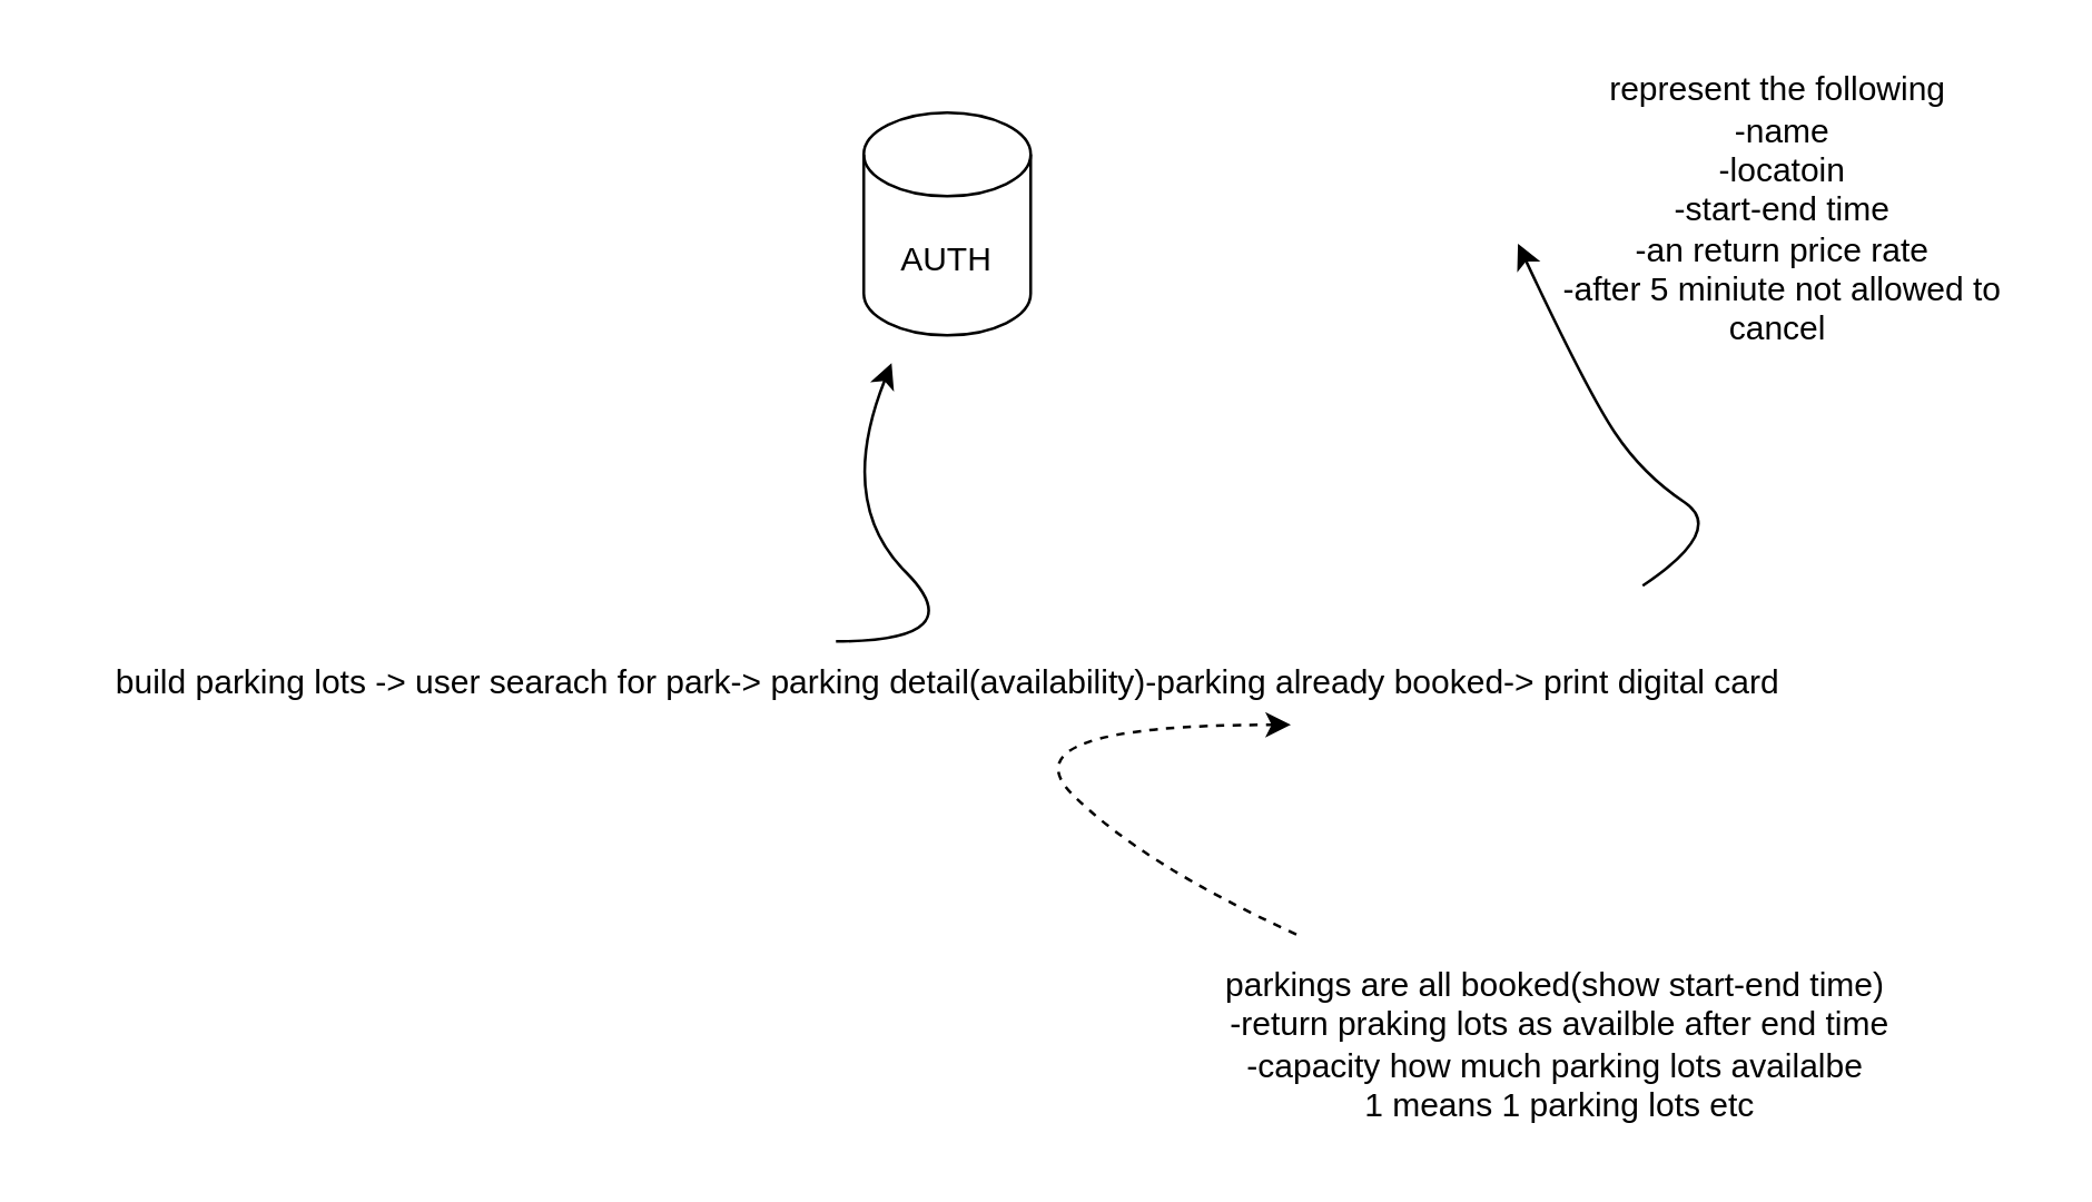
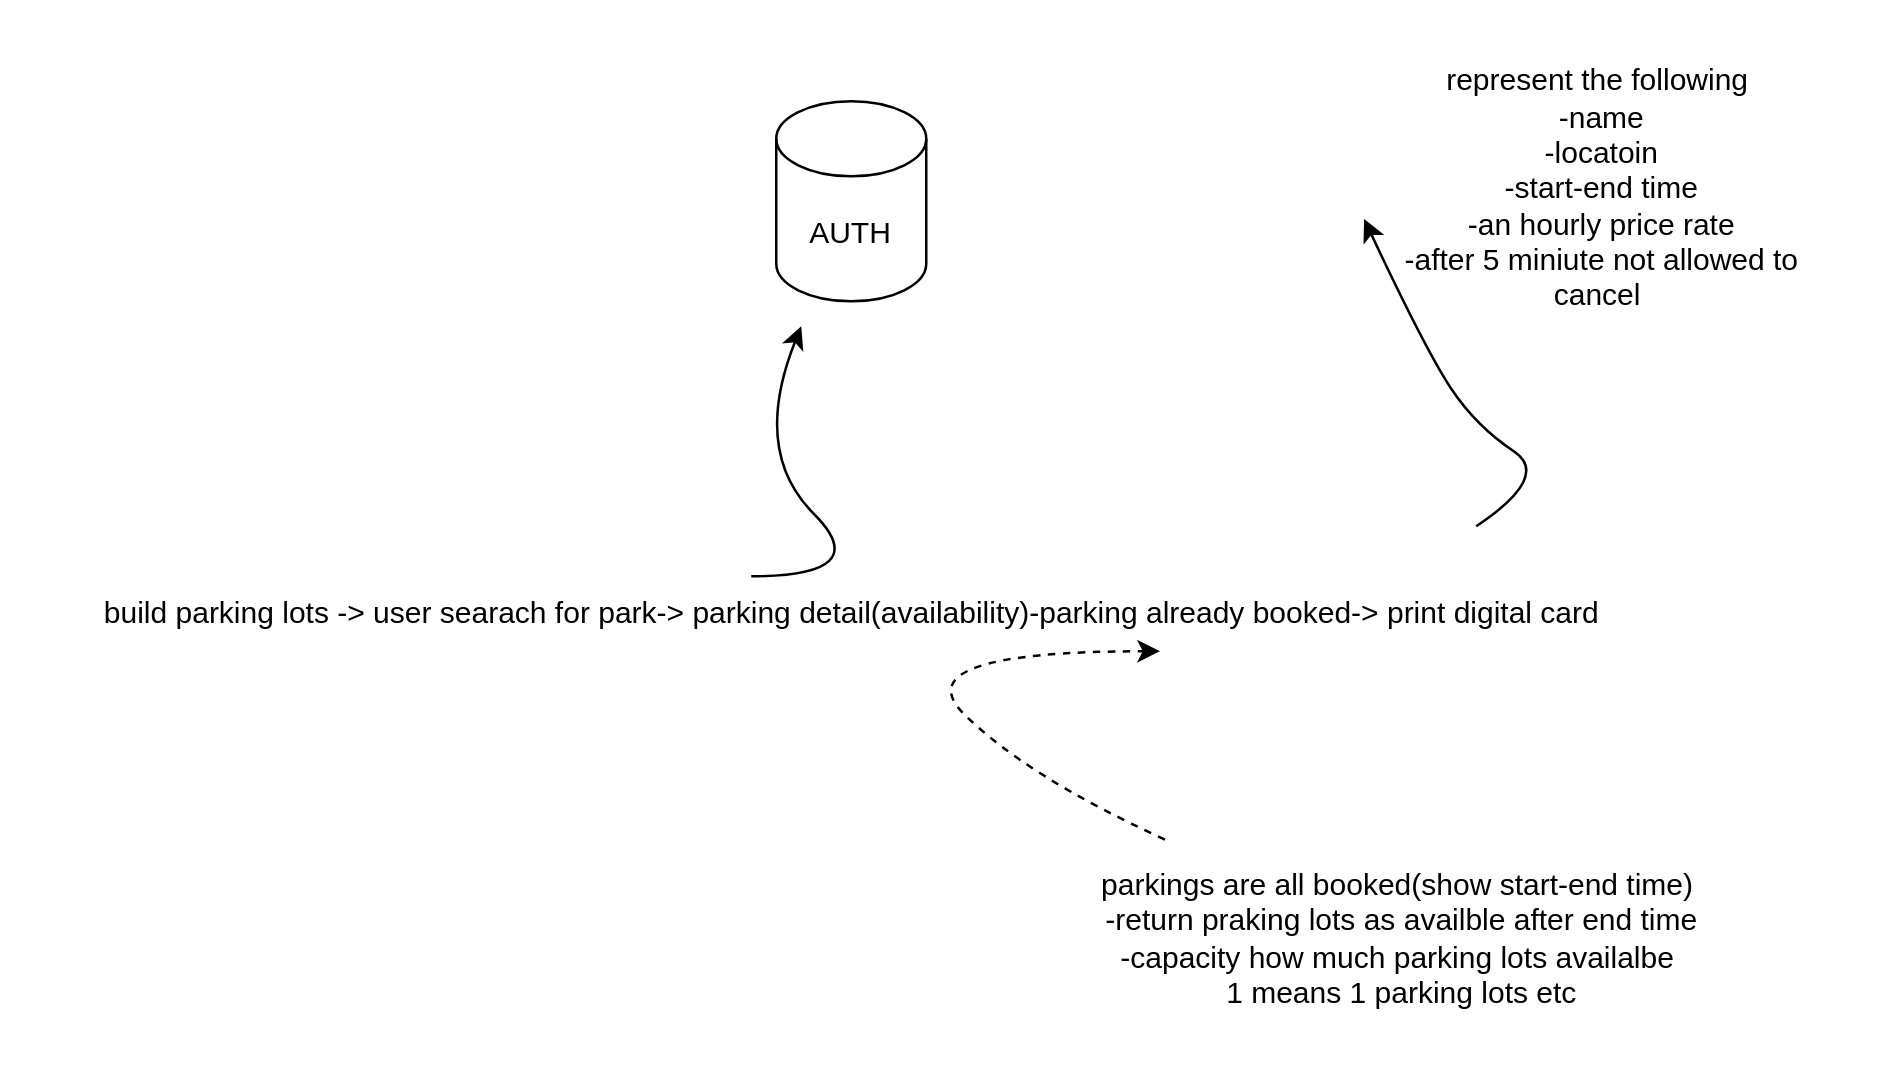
- <mxCell id="6" value="represent the following&amp;nbsp;&lt;br&gt;-name&lt;br&gt;-locatoin&lt;br&gt;-start-end time&lt;br&gt;-an return price rate&lt;br&gt;-after 5 miniute not allowed to&lt;br&gt;cancel&amp;nbsp;" style="text;html=1;align=center;verticalAlign=middle;resizable=0;points=[];autosize=1;strokeColor=none;fillColor=none;" vertex="1" parent="1"><mxGeometry x="550" y="20" width="180" height="110" as="geometry" /></mxCell>
+ <mxCell id="6" value="represent the following&amp;nbsp;&lt;br&gt;-name&lt;br&gt;-locatoin&lt;br&gt;-start-end time&lt;br&gt;-an hourly price rate&lt;br&gt;-after 5 miniute not allowed to&lt;br&gt;cancel&amp;nbsp;" style="text;html=1;align=center;verticalAlign=middle;resizable=0;points=[];autosize=1;strokeColor=none;fillColor=none;" vertex="1" parent="1"><mxGeometry x="550" y="20" width="180" height="110" as="geometry" /></mxCell>
